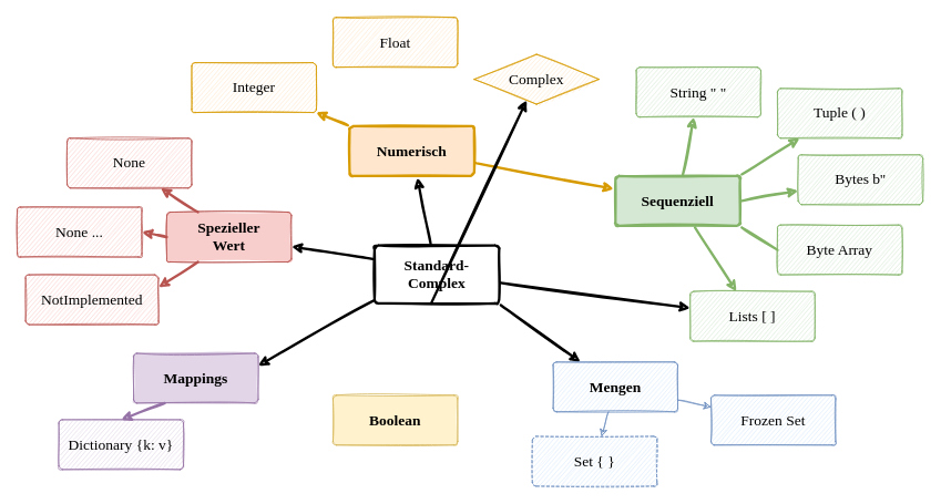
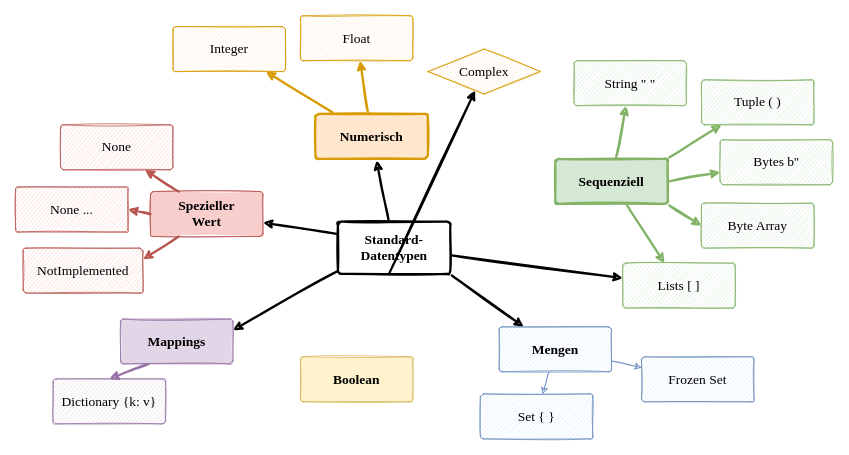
- <mxCell id="17" value="Integer" style="rounded=1;whiteSpace=wrap;html=1;shadow=0;labelBackgroundColor=none;strokeColor=#D79B00;strokeWidth=1;fillColor=#ffe6cc;fontFamily=Comic Sans MS;fontSize=18;align=center;spacing=5;arcSize=7;perimeterSpacing=0;sketch=1;" parent="1" vertex="1"><mxGeometry x="230" y="75" width="150" height="60" as="geometry" /></mxCell>
+ <mxCell id="17" value="Integer" style="rounded=1;whiteSpace=wrap;html=1;shadow=0;labelBackgroundColor=none;strokeColor=#D79B00;strokeWidth=1;fillColor=#ffe6cc;fontFamily=Comic Sans MS;fontSize=18;align=center;spacing=5;arcSize=7;perimeterSpacing=0;sketch=1;" parent="1" vertex="1"><mxGeometry x="230" y="35" width="150" height="60" as="geometry" /></mxCell>
- <mxCell id="16" value="" style="edgeStyle=none;rounded=0;jumpStyle=none;html=1;shadow=0;labelBackgroundColor=none;startArrow=none;startFill=0;endArrow=classic;endFill=1;jettySize=auto;orthogonalLoop=1;strokeColor=#D79B00;strokeWidth=3;fontFamily=Comic Sans MS;fontSize=18;fontColor=#FFFFFF;spacing=5;sketch=1;fillColor=#ffe6cc;" parent="1" source="13" target="19" edge="1"><mxGeometry relative="1" as="geometry" /></mxCell>
+ <mxCell id="16" value="" style="edgeStyle=none;rounded=0;jumpStyle=none;html=1;shadow=0;labelBackgroundColor=none;startArrow=none;startFill=0;endArrow=classic;endFill=1;jettySize=auto;orthogonalLoop=1;strokeColor=#D79B00;strokeWidth=3;fontFamily=Comic Sans MS;fontSize=18;fontColor=#FFFFFF;spacing=5;sketch=1;fillColor=#ffe6cc;" parent="1" source="13" target="15" edge="1"><mxGeometry relative="1" as="geometry" /></mxCell>
- <mxCell id="29" value="" style="edgeStyle=none;rounded=1;jumpStyle=none;html=1;shadow=0;labelBackgroundColor=none;startArrow=none;startFill=0;jettySize=auto;orthogonalLoop=1;strokeColor=#82b366;strokeWidth=3;fontFamily=Comic Sans MS;fontSize=18;fontColor=#FFFFFF;spacing=5;fontStyle=1;fillColor=#d5e8d4;sketch=1;exitX=1;exitY=1;exitDx=0;exitDy=0;entryX=0;entryY=0.5;entryDx=0;entryDy=0;endArrow=none;" edge="1" parent="1" target="28" source="19"><mxGeometry relative="1" as="geometry"><mxPoint x="877" y="316.65" as="sourcePoint" /></mxGeometry></mxCell>
+ <mxCell id="29" value="" style="edgeStyle=none;rounded=1;jumpStyle=none;html=1;shadow=0;labelBackgroundColor=none;startArrow=none;startFill=0;jettySize=auto;orthogonalLoop=1;strokeColor=#82b366;strokeWidth=3;fontFamily=Comic Sans MS;fontSize=18;fontColor=#FFFFFF;spacing=5;fontStyle=1;fillColor=#d5e8d4;sketch=1;exitX=1;exitY=1;exitDx=0;exitDy=0;entryX=0;entryY=0.5;entryDx=0;entryDy=0;" edge="1" parent="1" target="28" source="19"><mxGeometry relative="1" as="geometry"><mxPoint x="877" y="316.65" as="sourcePoint" /></mxGeometry></mxCell>
- <mxCell id="6" value="Standard-Complex" style="rounded=1;whiteSpace=wrap;html=1;shadow=0;labelBackgroundColor=none;strokeWidth=3;fontFamily=Comic Sans MS;fontSize=18;align=center;fontStyle=1;spacing=5;arcSize=7;perimeterSpacing=2;sketch=1;fillStyle=solid;" parent="1" vertex="1"><mxGeometry x="450" y="295" width="150" height="70" as="geometry" /></mxCell>
+ <mxCell id="6" value="Standard-Datentypen" style="rounded=1;whiteSpace=wrap;html=1;shadow=0;labelBackgroundColor=none;strokeWidth=3;fontFamily=Comic Sans MS;fontSize=18;align=center;fontStyle=1;spacing=5;arcSize=7;perimeterSpacing=2;sketch=1;fillStyle=solid;" parent="1" vertex="1"><mxGeometry x="450" y="295" width="150" height="70" as="geometry" /></mxCell>
- <mxCell id="12" value="Set { }" style="rounded=1;whiteSpace=wrap;html=1;shadow=0;labelBackgroundColor=none;strokeColor=#6c8ebf;strokeWidth=1;fillColor=#dae8fc;fontFamily=Comic Sans MS;fontSize=18;align=center;spacing=5;arcSize=7;perimeterSpacing=0;sketch=1;dashed=1;" parent="1" vertex="1"><mxGeometry x="640" y="525" width="150" height="60" as="geometry" /></mxCell>
+ <mxCell id="12" value="Set { }" style="rounded=1;whiteSpace=wrap;html=1;shadow=0;labelBackgroundColor=none;strokeColor=#6c8ebf;strokeWidth=1;fillColor=#dae8fc;fontFamily=Comic Sans MS;fontSize=18;align=center;spacing=5;arcSize=7;perimeterSpacing=0;sketch=1;" parent="1" vertex="1"><mxGeometry x="640" y="525" width="150" height="60" as="geometry" /></mxCell>
